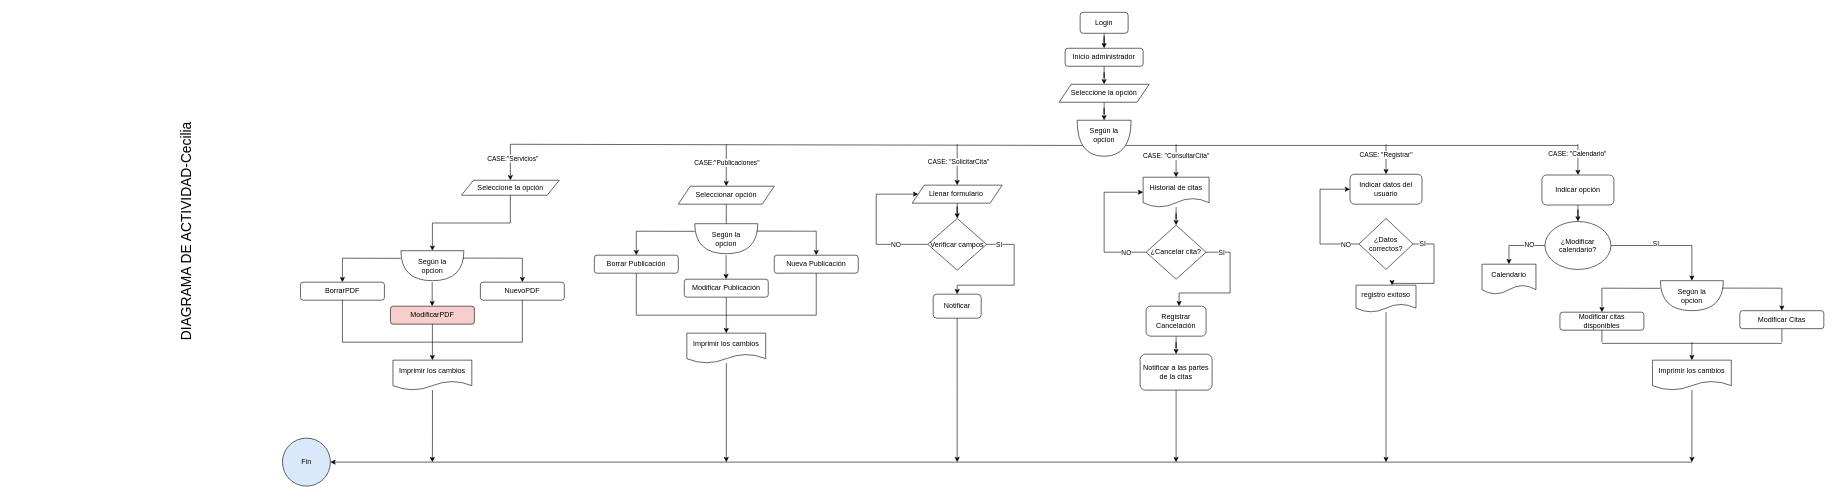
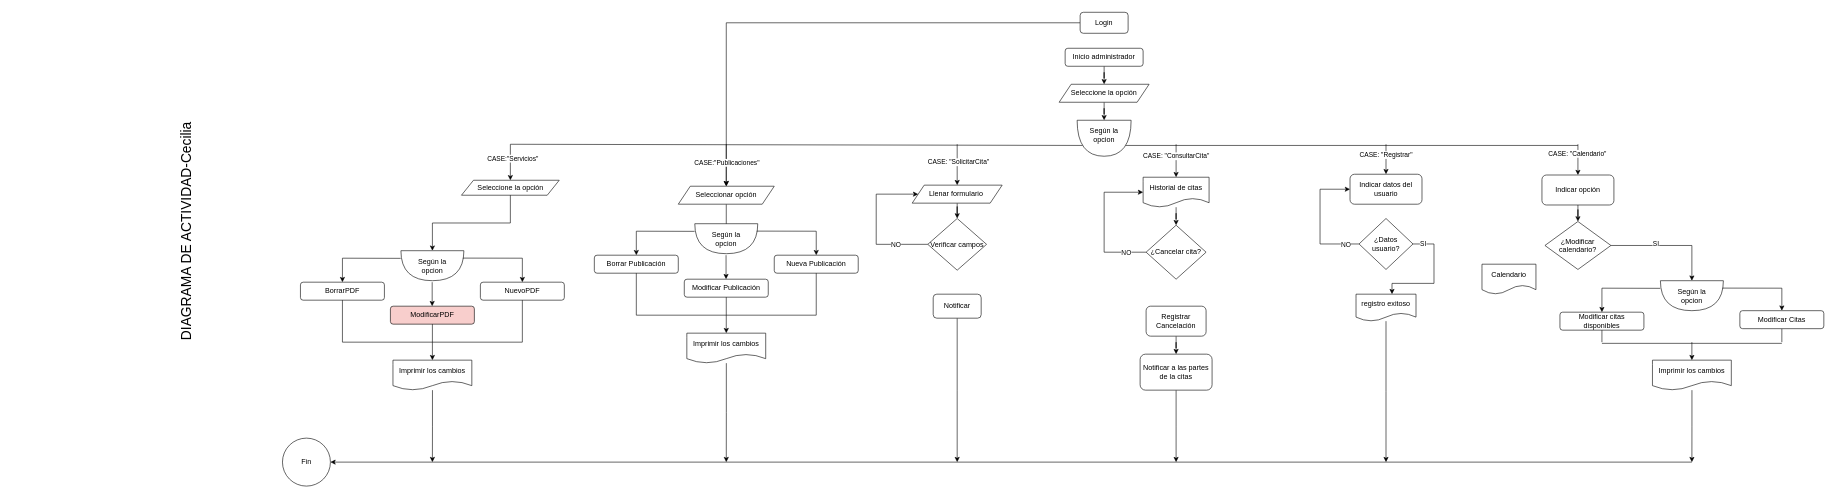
- <mxCell id="3" value="" style="edgeStyle=orthogonalEdgeStyle;rounded=0;orthogonalLoop=1;jettySize=auto;html=1;" edge="1" parent="1" source="4" target="6"><mxGeometry relative="1" as="geometry" /></mxCell>
+ <mxCell id="3" value="" style="edgeStyle=orthogonalEdgeStyle;rounded=0;orthogonalLoop=1;jettySize=auto;html=1;" edge="1" parent="1" source="4" target="36"><mxGeometry relative="1" as="geometry" /></mxCell>
- <mxCell id="43" style="edgeStyle=orthogonalEdgeStyle;rounded=0;orthogonalLoop=1;jettySize=auto;html=1;entryX=0.5;entryY=0;entryDx=0;entryDy=0;exitX=1;exitY=0.5;exitDx=0;exitDy=0;" edge="1" parent="1" source="45" target="69"><mxGeometry relative="1" as="geometry"><Array as="points"><mxPoint x="1690" y="407" /><mxPoint x="1690" y="475" /><mxPoint x="1595" y="475" /></Array></mxGeometry></mxCell>
- <mxCell id="44" value="SI" style="edgeLabel;html=1;align=center;verticalAlign=middle;resizable=0;points=[];" vertex="1" connectable="0" parent="43"><mxGeometry x="-0.814" y="-1" relative="1" as="geometry"><mxPoint as="offset" /></mxGeometry></mxCell>
- <mxCell id="86" value="¿Datos correctos?" style="rhombus;whiteSpace=wrap;html=1;" vertex="1" parent="1"><mxGeometry x="2265" y="363.79" width="90" height="85" as="geometry" /></mxCell>
+ <mxCell id="86" value="¿Datos usuario?" style="rhombus;whiteSpace=wrap;html=1;" vertex="1" parent="1"><mxGeometry x="2265" y="363.79" width="90" height="85" as="geometry" /></mxCell>
- <mxCell id="109" style="edgeStyle=orthogonalEdgeStyle;rounded=0;orthogonalLoop=1;jettySize=auto;html=1;entryX=0.5;entryY=0;entryDx=0;entryDy=0;" edge="1" parent="1" source="113" target="114"><mxGeometry relative="1" as="geometry" /></mxCell>
- <mxCell id="110" value="NO" style="edgeLabel;html=1;align=center;verticalAlign=middle;resizable=0;points=[];" vertex="1" connectable="0" parent="109"><mxGeometry x="-0.397" y="-1" relative="1" as="geometry"><mxPoint as="offset" /></mxGeometry></mxCell>
- <mxCell id="113" value="¿Modificar calendario?" style="ellipse;whiteSpace=wrap;html=1;" vertex="1" parent="1"><mxGeometry x="2575" y="368.79" width="110" height="80" as="geometry" /></mxCell>
+ <mxCell id="113" value="¿Modificar calendario?" style="rhombus;whiteSpace=wrap;html=1;" vertex="1" parent="1"><mxGeometry x="2575" y="368.79" width="110" height="80" as="geometry" /></mxCell>
- <mxCell id="74" style="edgeStyle=orthogonalEdgeStyle;rounded=0;orthogonalLoop=1;jettySize=auto;html=1;" edge="1" parent="1" source="76" target="78"><mxGeometry relative="1" as="geometry"><mxPoint x="2050" y="510" as="targetPoint" /><Array as="points"><mxPoint x="2050" y="420" /><mxPoint x="2050" y="488" /><mxPoint x="1965" y="488" /></Array></mxGeometry></mxCell>
- <mxCell id="75" value="SI" style="edgeLabel;html=1;align=center;verticalAlign=middle;resizable=0;points=[];" vertex="1" connectable="0" parent="74"><mxGeometry x="-0.772" relative="1" as="geometry"><mxPoint as="offset" /></mxGeometry></mxCell>
- <mxCell id="88" value="registro exitoso" style="shape=document;whiteSpace=wrap;html=1;boundedLbl=1;" vertex="1" parent="1"><mxGeometry x="2260" y="475" width="100" height="45" as="geometry" /></mxCell>
+ <mxCell id="88" value="registro exitoso" style="shape=document;whiteSpace=wrap;html=1;boundedLbl=1;" vertex="1" parent="1"><mxGeometry x="2260" y="490" width="100" height="45" as="geometry" /></mxCell>
- <mxCell id="89" value="Fin" style="ellipse;whiteSpace=wrap;html=1;fillColor=#dae8fc;" vertex="1" parent="1"><mxGeometry x="470" y="730" width="80" height="80" as="geometry" /></mxCell>
+ <mxCell id="89" value="Fin" style="ellipse;whiteSpace=wrap;html=1;" vertex="1" parent="1"><mxGeometry x="470" y="730" width="80" height="80" as="geometry" /></mxCell>
